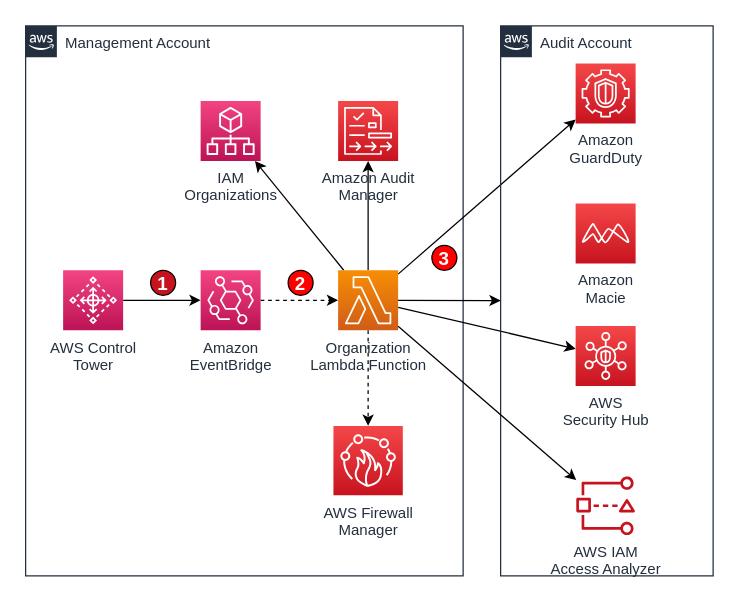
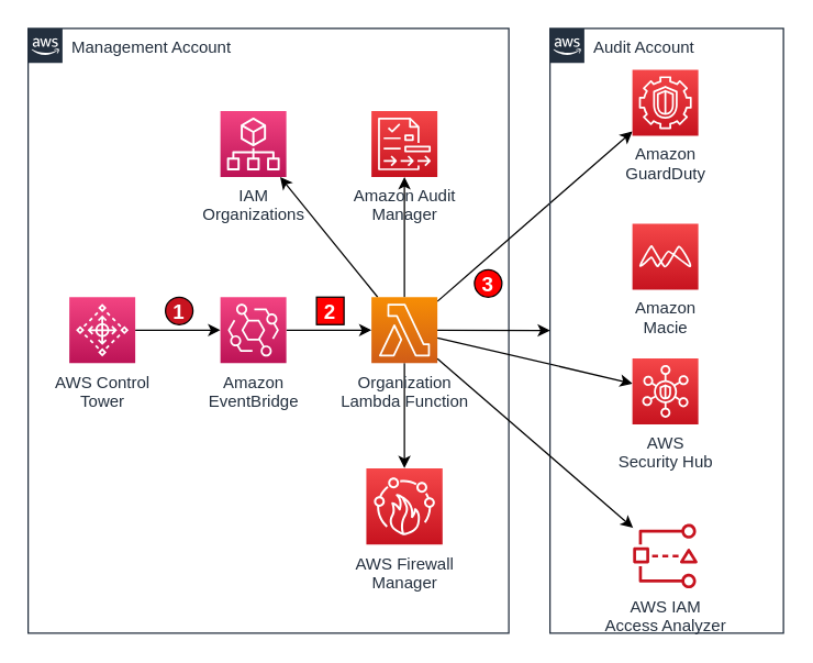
- <mxCell id="24" value="&lt;b&gt;&lt;font style=&quot;font-size: 15px&quot;&gt;2&lt;/font&gt;&lt;/b&gt;" style="ellipse;whiteSpace=wrap;html=1;aspect=fixed;fillColor=#FF0000;fontColor=#ffffff;" vertex="1" parent="1"><mxGeometry x="230" y="215.5" width="20" height="20" as="geometry" /></mxCell>
+ <mxCell id="24" value="&lt;b&gt;&lt;font style=&quot;font-size: 15px&quot;&gt;2&lt;/font&gt;&lt;/b&gt;" style="whiteSpace=wrap;html=1;aspect=fixed;fillColor=#FF0000;fontColor=#ffffff;rounded=0;" vertex="1" parent="1"><mxGeometry x="230" y="215.5" width="20" height="20" as="geometry" /></mxCell>
- <mxCell id="5" value="" style="edgeStyle=orthogonalEdgeStyle;rounded=0;orthogonalLoop=1;jettySize=auto;html=1;dashed=1;" parent="1" source="6" target="12" edge="1"><mxGeometry relative="1" as="geometry"><mxPoint x="290" y="234" as="targetPoint" /></mxGeometry></mxCell>
+ <mxCell id="5" value="" style="edgeStyle=orthogonalEdgeStyle;rounded=0;orthogonalLoop=1;jettySize=auto;html=1;" parent="1" source="6" target="12" edge="1"><mxGeometry relative="1" as="geometry"><mxPoint x="290" y="234" as="targetPoint" /></mxGeometry></mxCell>
- <mxCell id="9" value="" style="edgeStyle=none;rounded=0;orthogonalLoop=1;jettySize=auto;html=1;dashed=1;" parent="1" source="12" target="20" edge="1"><mxGeometry relative="1" as="geometry" /></mxCell>
+ <mxCell id="9" value="" style="edgeStyle=none;rounded=0;orthogonalLoop=1;jettySize=auto;html=1;" parent="1" source="12" target="20" edge="1"><mxGeometry relative="1" as="geometry" /></mxCell>
